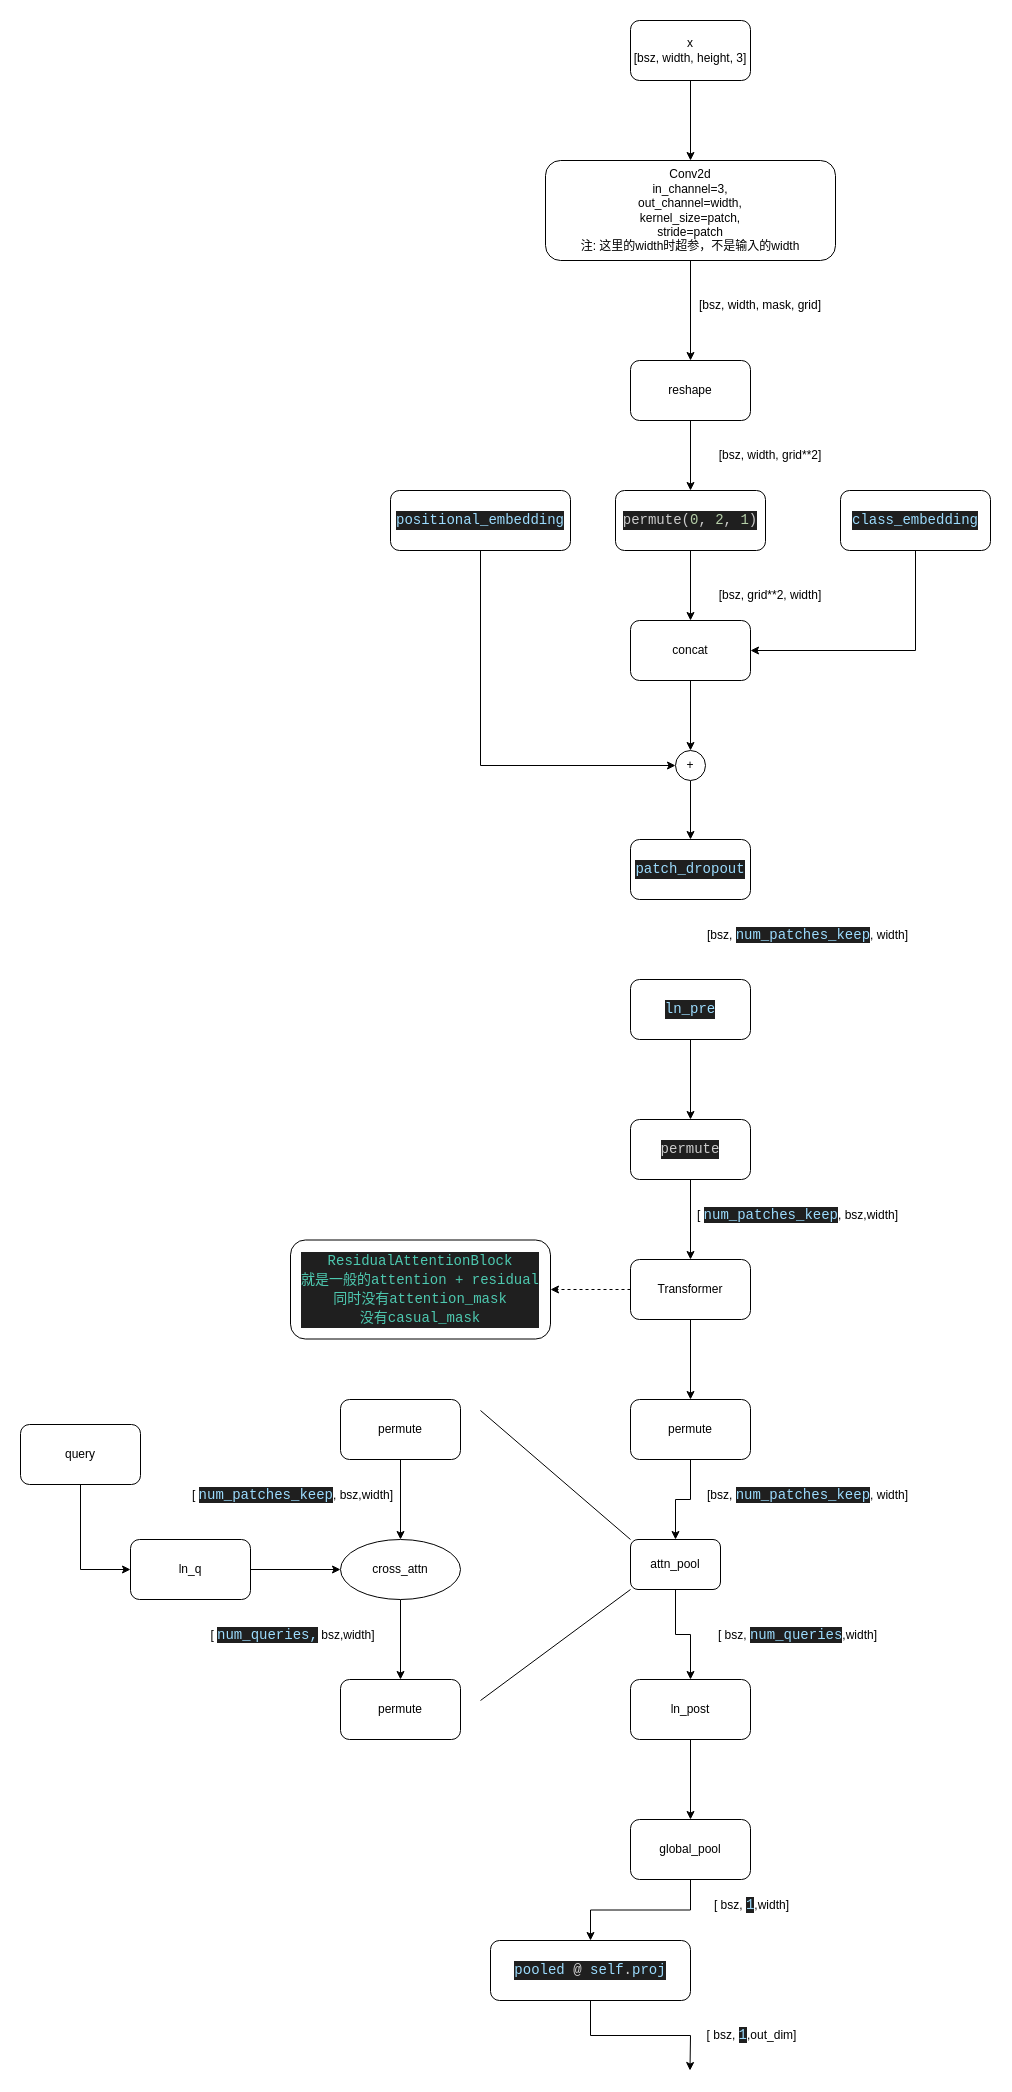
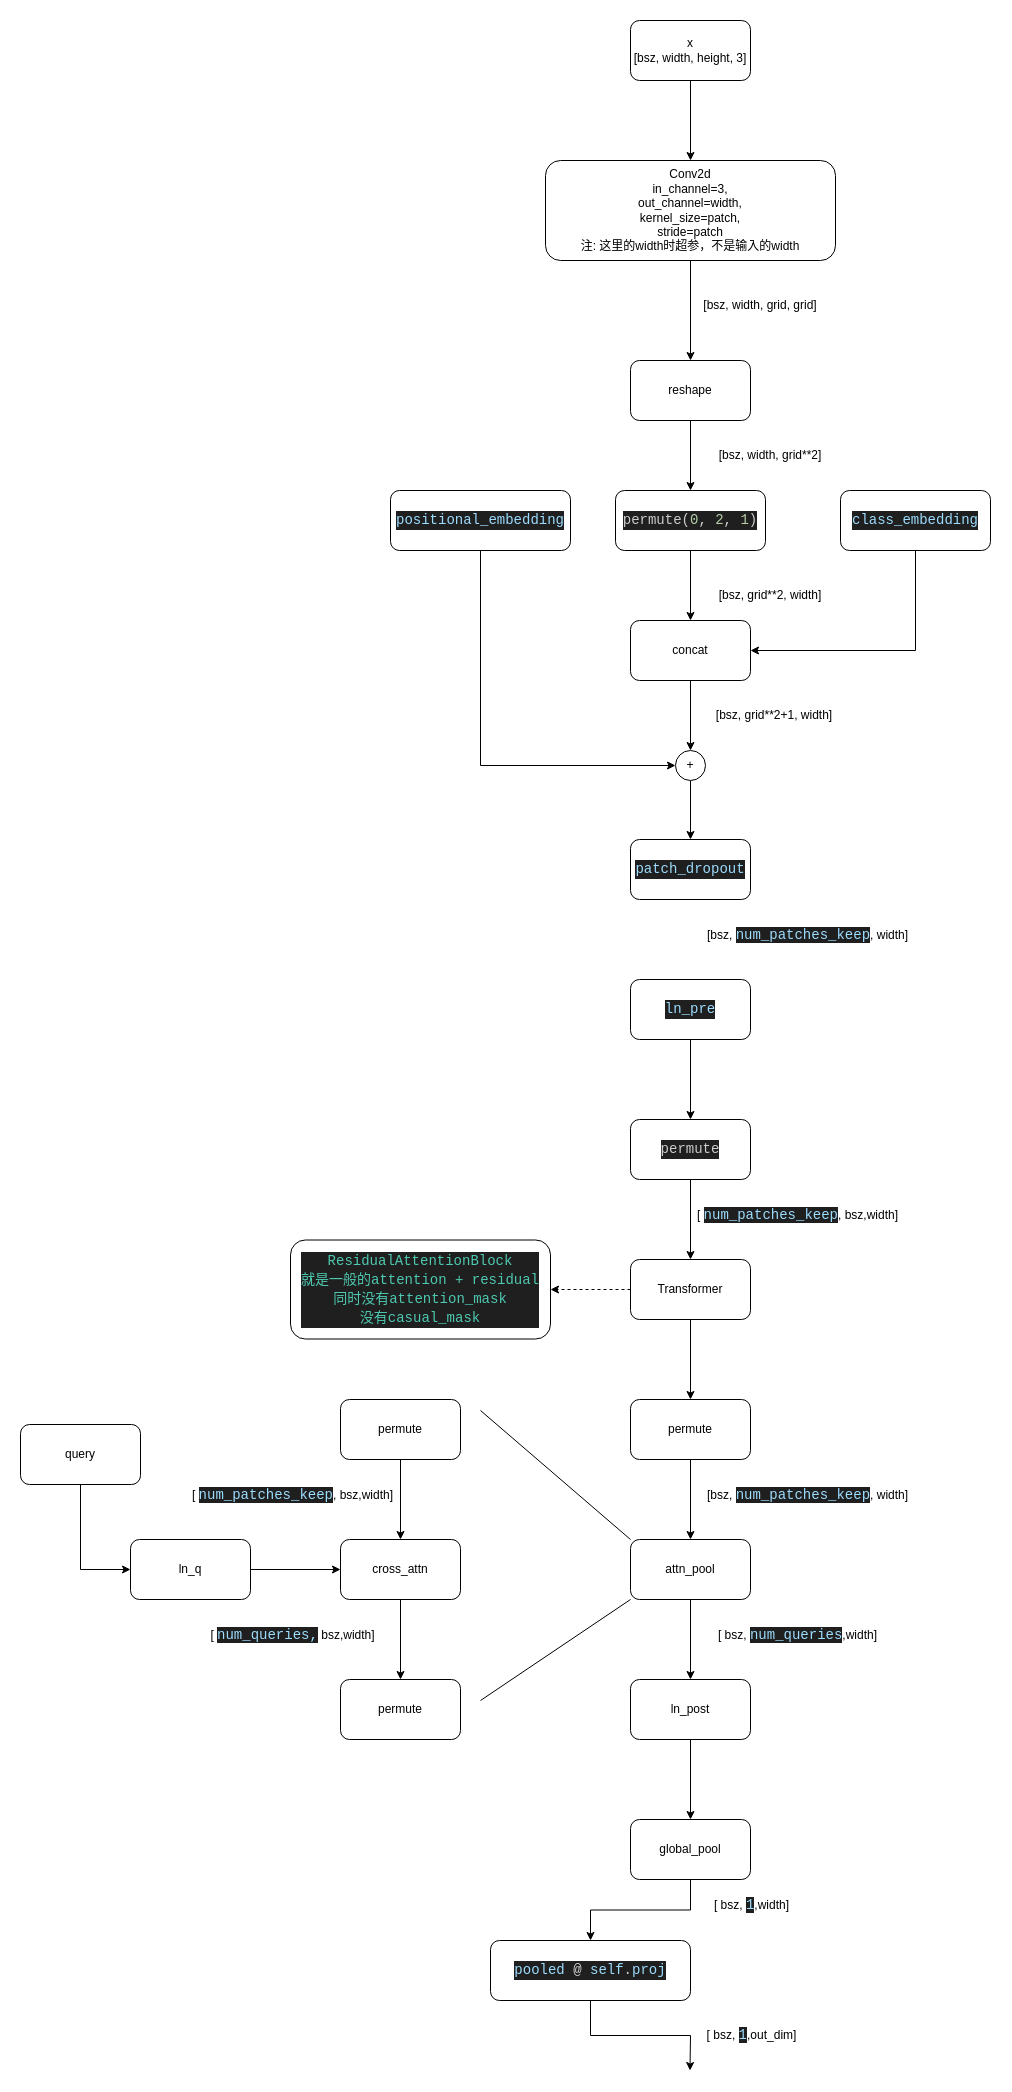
- <mxCell id="8" value="[bsz, width, mask, grid]" style="text;html=1;align=center;verticalAlign=middle;whiteSpace=wrap;rounded=0;" vertex="1" parent="1"><mxGeometry x="630" y="290" width="260" height="30" as="geometry" /></mxCell>
+ <mxCell id="8" value="[bsz, width, grid, grid]" style="text;html=1;align=center;verticalAlign=middle;whiteSpace=wrap;rounded=0;" vertex="1" parent="1"><mxGeometry x="630" y="290" width="260" height="30" as="geometry" /></mxCell>
+ <mxCell id="21" value="[bsz, grid**2+1, width]" style="text;html=1;align=center;verticalAlign=middle;whiteSpace=wrap;rounded=0;" vertex="1" parent="1"><mxGeometry x="694" y="700" width="160" height="30" as="geometry" /></mxCell>
- <mxCell id="36" value="attn_pool" style="whiteSpace=wrap;html=1;rounded=1;" vertex="1" parent="1"><mxGeometry x="630" y="1539" width="90" height="50" as="geometry" /></mxCell>
+ <mxCell id="36" value="attn_pool" style="whiteSpace=wrap;html=1;rounded=1;" vertex="1" parent="1"><mxGeometry x="630" y="1539" width="120" height="60" as="geometry" /></mxCell>
- <mxCell id="43" value="cross_attn" style="ellipse;whiteSpace=wrap;html=1;" vertex="1" parent="1"><mxGeometry x="340" y="1539" width="120" height="60" as="geometry" /></mxCell>
+ <mxCell id="43" value="cross_attn" style="whiteSpace=wrap;html=1;rounded=1;" vertex="1" parent="1"><mxGeometry x="340" y="1539" width="120" height="60" as="geometry" /></mxCell>
